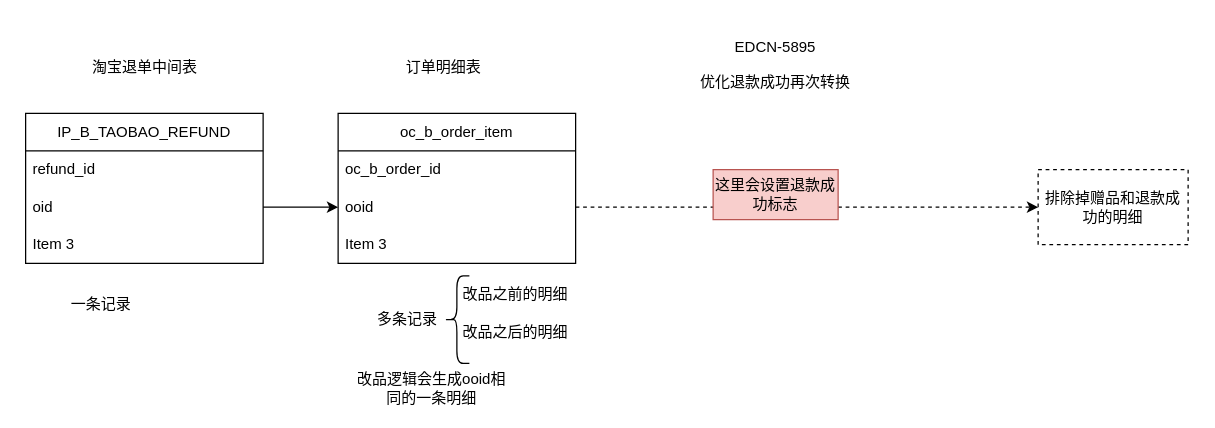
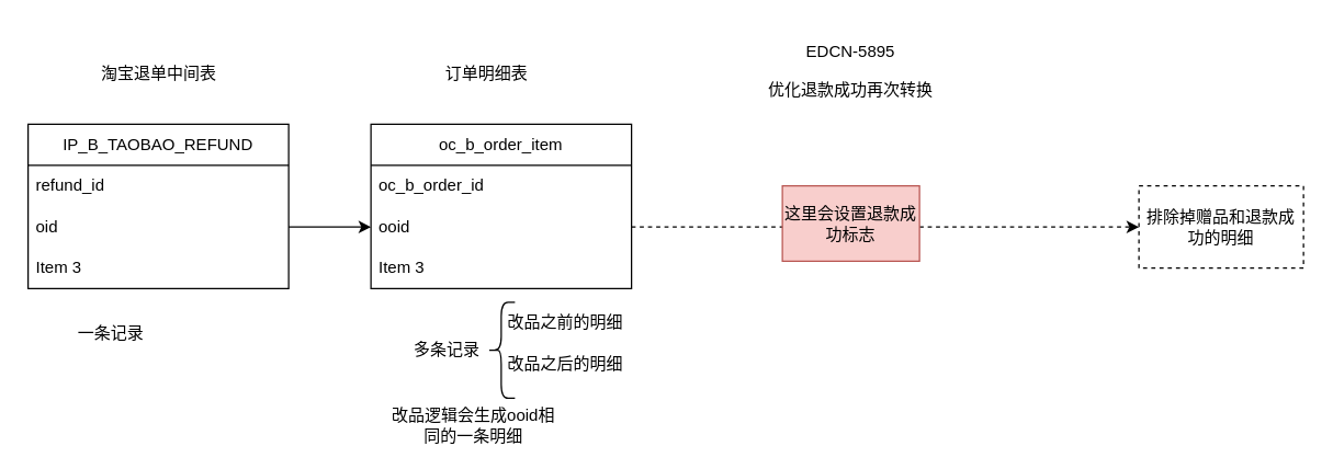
- <mxCell id="19" value="这里会设置退款成功标志" style="rounded=0;whiteSpace=wrap;html=1;fillColor=#f8cecc;strokeColor=#b85450;" vertex="1" parent="1"><mxGeometry x="570" y="135" width="100" height="40" as="geometry" /></mxCell>
+ <mxCell id="19" value="这里会设置退款成功标志" style="rounded=0;whiteSpace=wrap;html=1;fillColor=#f8cecc;strokeColor=#b85450;" vertex="1" parent="1"><mxGeometry x="570" y="135" width="100" height="55" as="geometry" /></mxCell>
